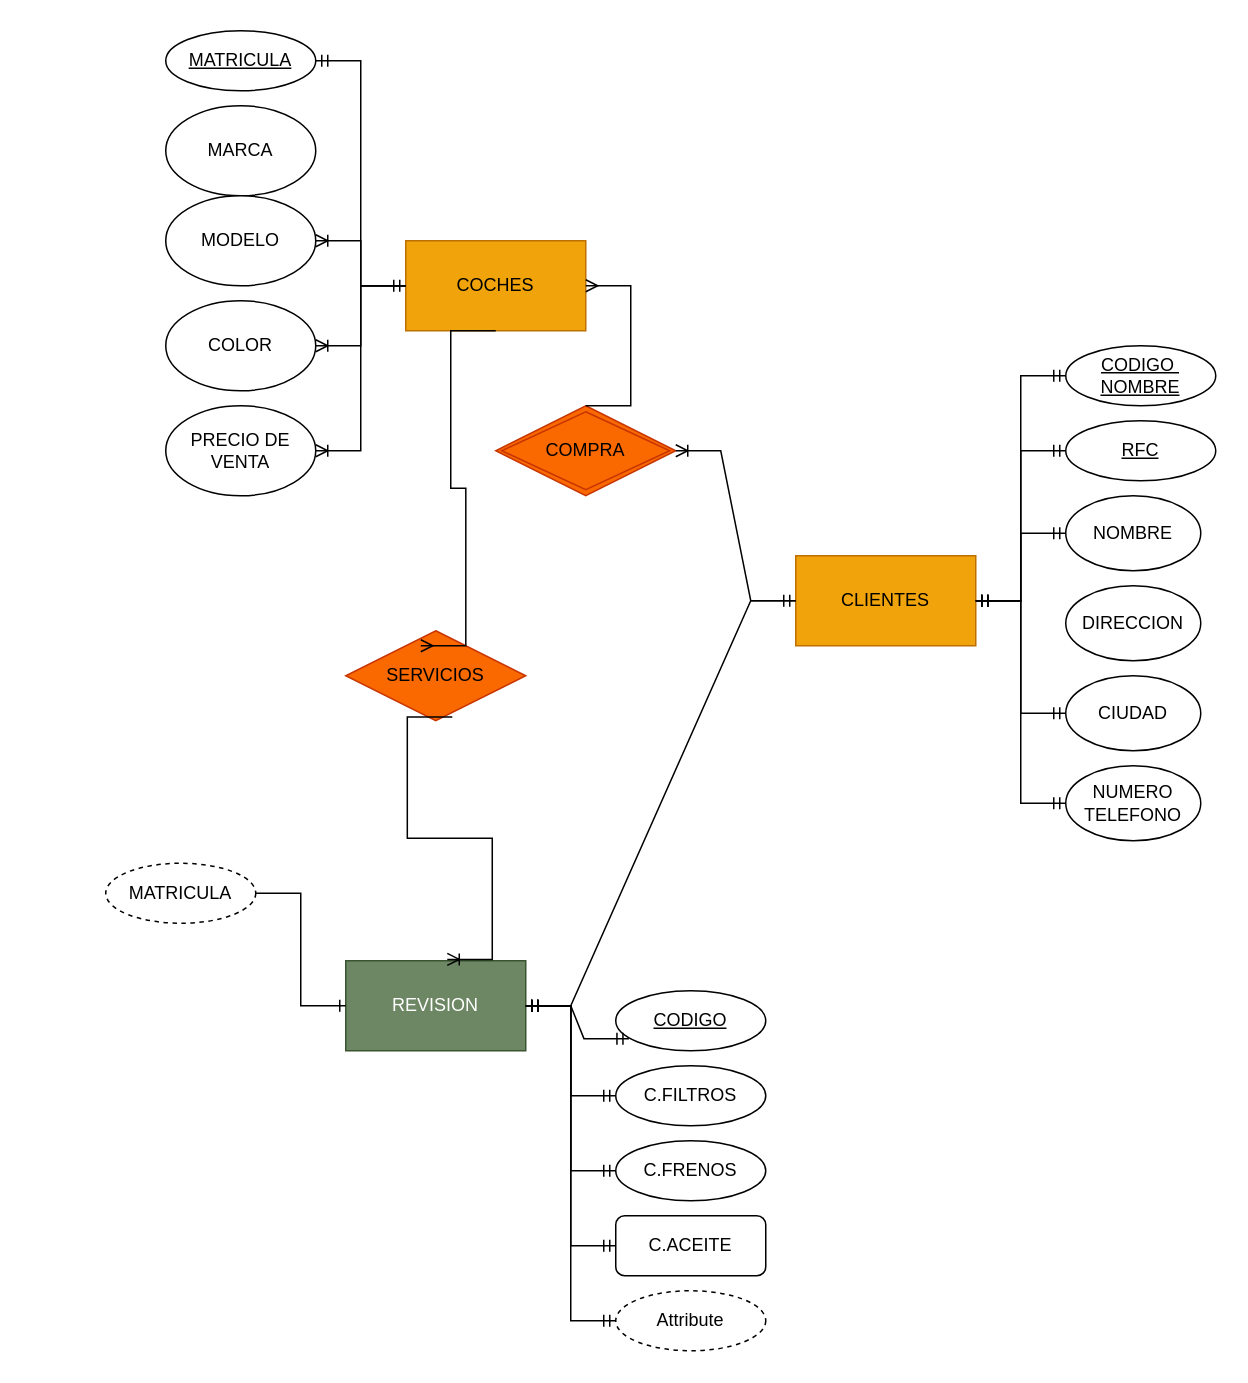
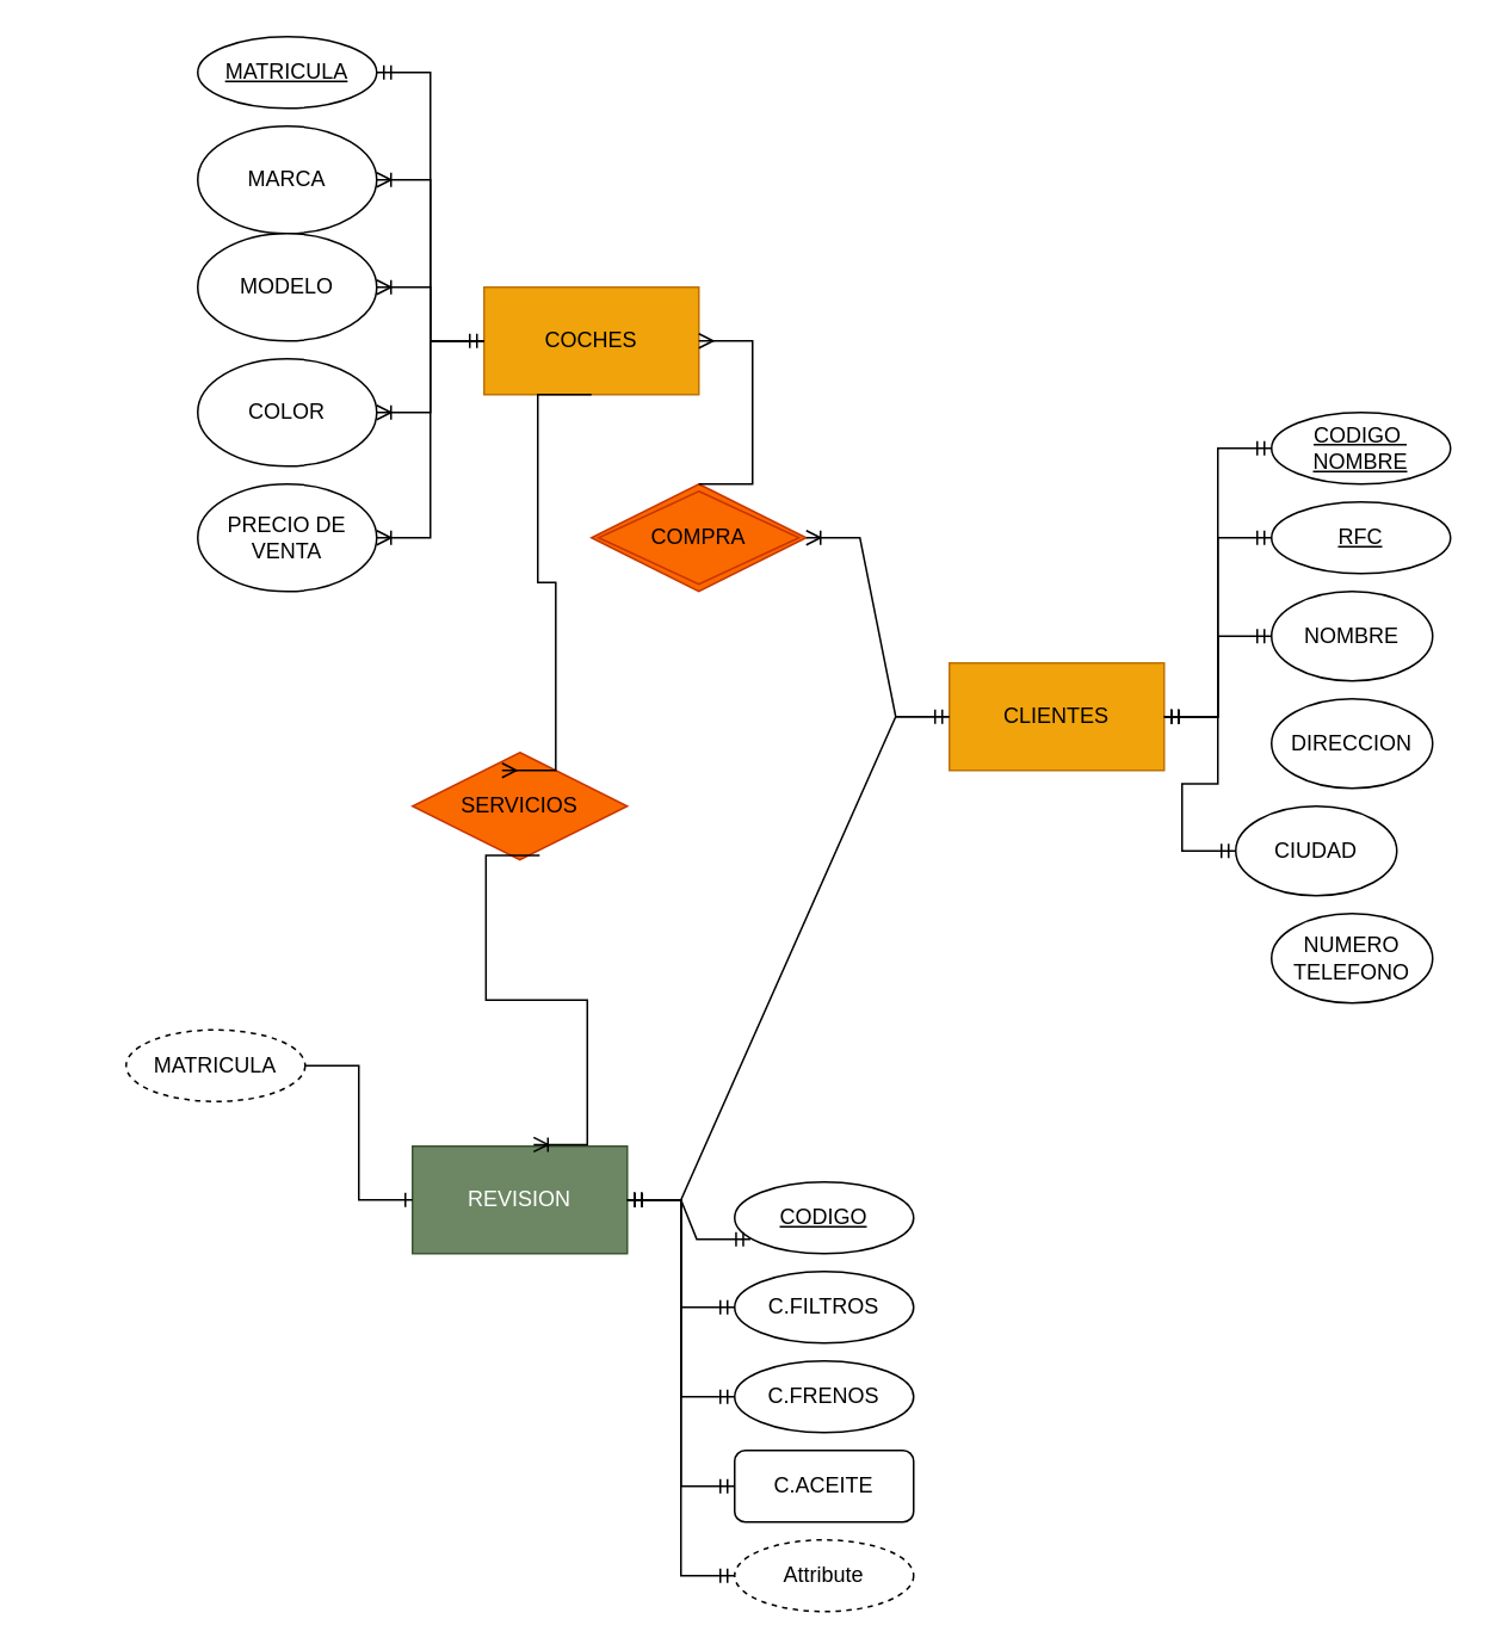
+ <mxCell id="23" value="" style="edgeStyle=entityRelationEdgeStyle;fontSize=12;html=1;endArrow=ERoneToMany;rounded=0;" parent="1" source="2" target="6" edge="1"><mxGeometry width="100" height="100" relative="1" as="geometry"><mxPoint x="350" y="690" as="sourcePoint" /><mxPoint x="330" y="560" as="targetPoint" /></mxGeometry></mxCell>
- <mxCell id="12" value="CIUDAD" style="ellipse;whiteSpace=wrap;html=1;" parent="1" vertex="1"><mxGeometry x="710" y="450" width="90" height="50" as="geometry" /></mxCell>
+ <mxCell id="12" value="CIUDAD" style="ellipse;whiteSpace=wrap;html=1;" parent="1" vertex="1"><mxGeometry x="690" y="450" width="90" height="50" as="geometry" /></mxCell>
- <mxCell id="19" value="" style="edgeStyle=entityRelationEdgeStyle;fontSize=12;html=1;endArrow=ERmandOne;startArrow=ERmandOne;rounded=0;" parent="1" source="4" target="13" edge="1"><mxGeometry width="100" height="100" relative="1" as="geometry"><mxPoint x="500" y="570" as="sourcePoint" /><mxPoint x="555" y="560" as="targetPoint" /></mxGeometry></mxCell>
